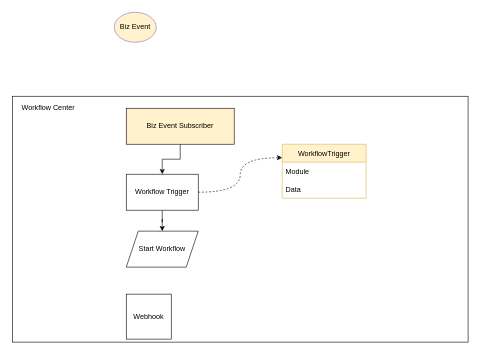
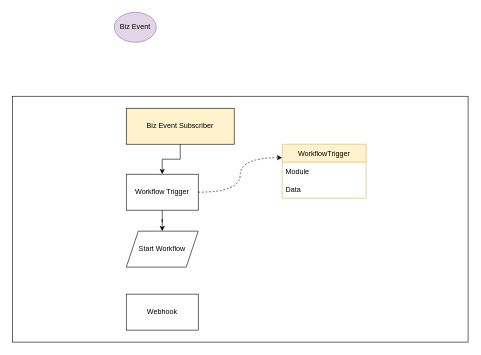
- <mxCell id="3" value="Biz Event" style="ellipse;whiteSpace=wrap;html=1;fillColor=#fff2cc;strokeColor=#9673a6;" vertex="1" parent="1"><mxGeometry x="190" y="20" width="70" height="50" as="geometry" /></mxCell>
+ <mxCell id="3" value="Biz Event" style="ellipse;whiteSpace=wrap;html=1;fillColor=#e1d5e7;strokeColor=#9673a6;" vertex="1" parent="1"><mxGeometry x="190" y="20" width="70" height="50" as="geometry" /></mxCell>
- <mxCell id="10" value="Workflow Center" style="text;html=1;strokeColor=none;fillColor=none;align=center;verticalAlign=middle;whiteSpace=wrap;rounded=0;" vertex="1" parent="1"><mxGeometry x="20" y="160" width="120" height="40" as="geometry" /></mxCell>
- <mxCell id="14" value="Webhook" style="rounded=0;whiteSpace=wrap;html=1;" vertex="1" parent="1"><mxGeometry x="210" y="490" width="75" height="75" as="geometry" /></mxCell>
+ <mxCell id="14" value="Webhook" style="rounded=0;whiteSpace=wrap;html=1;" vertex="1" parent="1"><mxGeometry x="210" y="490" width="120" height="60" as="geometry" /></mxCell>
